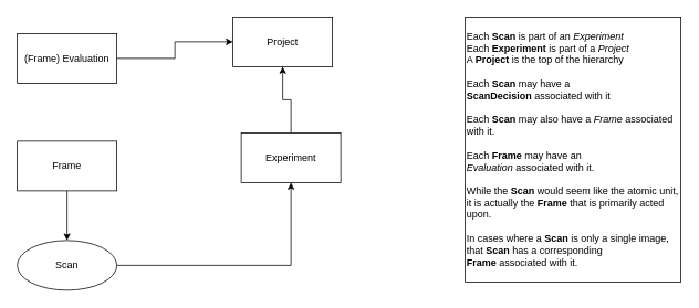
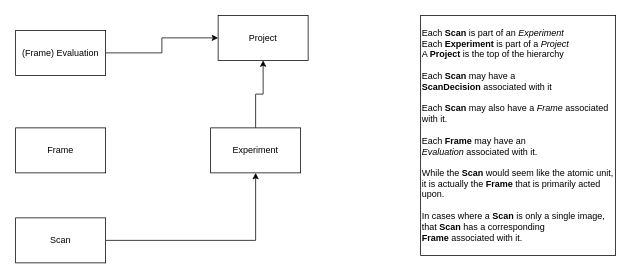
- <mxCell id="2" value="Project" style="rounded=0;whiteSpace=wrap;html=1;" parent="1" vertex="1"><mxGeometry x="280" y="20" width="120" height="60" as="geometry" /></mxCell>
+ <mxCell id="2" value="Project" style="rounded=0;whiteSpace=wrap;html=1;" parent="1" vertex="1"><mxGeometry x="290" y="20" width="120" height="60" as="geometry" /></mxCell>
- <mxCell id="8" value="Experiment" style="rounded=0;whiteSpace=wrap;html=1;" parent="1" vertex="1"><mxGeometry x="290" y="160" width="120" height="60" as="geometry" /></mxCell>
+ <mxCell id="8" value="Experiment" style="rounded=0;whiteSpace=wrap;html=1;" parent="1" vertex="1"><mxGeometry x="280" y="170" width="120" height="60" as="geometry" /></mxCell>
- <mxCell id="3" style="edgeStyle=orthogonalEdgeStyle;rounded=0;orthogonalLoop=1;jettySize=auto;html=1;exitX=0.5;exitY=1;exitDx=0;exitDy=0;entryX=0.5;entryY=0;entryDx=0;entryDy=0;" parent="1" source="4" target="6" edge="1"><mxGeometry relative="1" as="geometry" /></mxCell>
- <mxCell id="6" value="Scan" style="ellipse;whiteSpace=wrap;html=1;" parent="1" vertex="1"><mxGeometry x="20" y="290" width="120" height="60" as="geometry" /></mxCell>
+ <mxCell id="6" value="Scan" style="rounded=0;whiteSpace=wrap;html=1;" parent="1" vertex="1"><mxGeometry x="20" y="290" width="120" height="60" as="geometry" /></mxCell>
